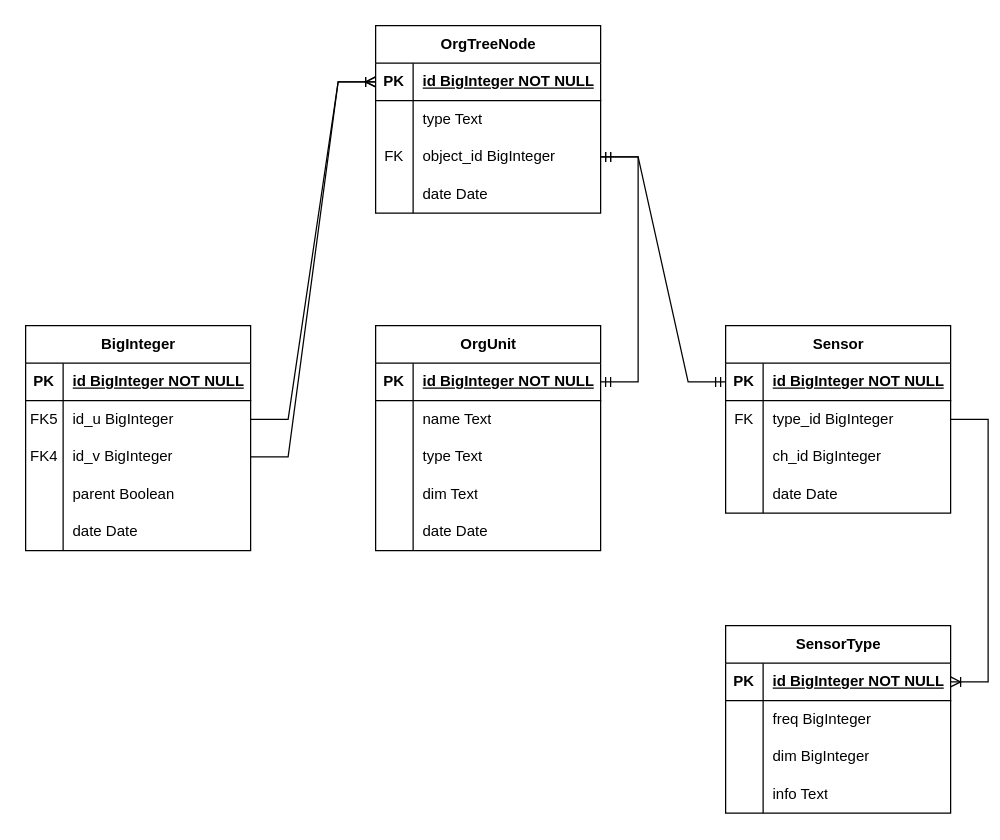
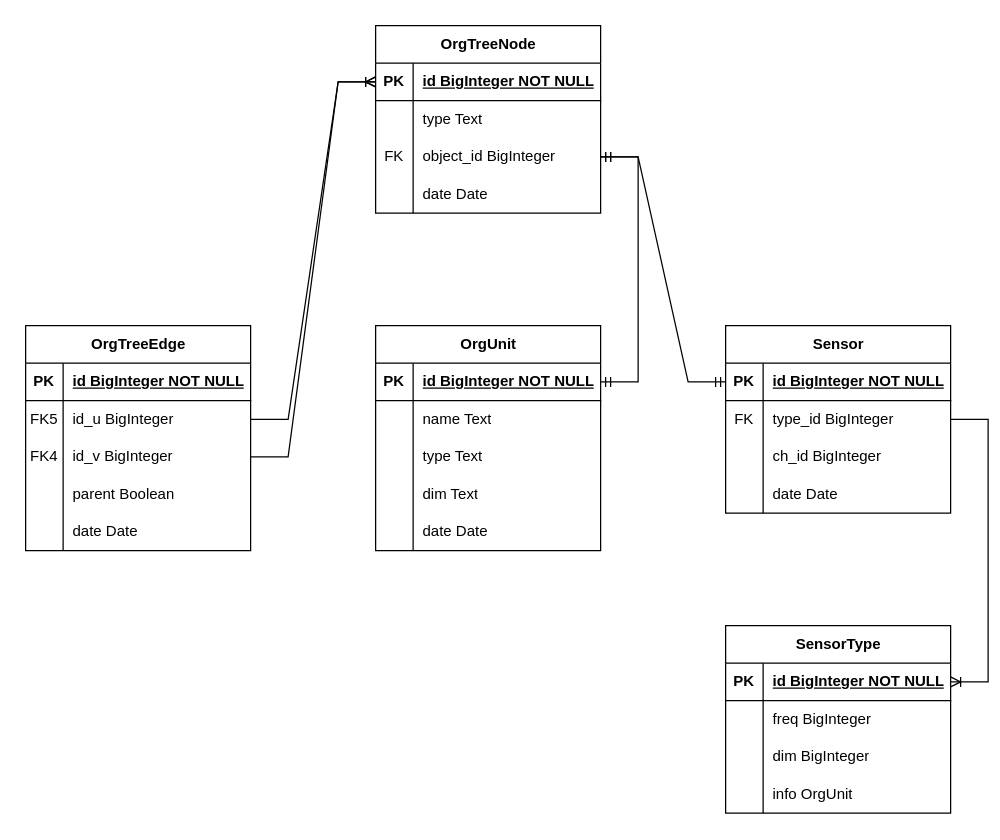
- <mxCell id="2" value="BigInteger" style="shape=table;startSize=30;container=1;collapsible=1;childLayout=tableLayout;fixedRows=1;rowLines=0;fontStyle=1;align=center;resizeLast=1;html=1;fontSize=12;" vertex="1" parent="1"><mxGeometry x="20" y="260" width="180" height="180" as="geometry" /></mxCell>
+ <mxCell id="2" value="OrgTreeEdge" style="shape=table;startSize=30;container=1;collapsible=1;childLayout=tableLayout;fixedRows=1;rowLines=0;fontStyle=1;align=center;resizeLast=1;html=1;fontSize=12;" vertex="1" parent="1"><mxGeometry x="20" y="260" width="180" height="180" as="geometry" /></mxCell>
- <mxCell id="76" value="info Text" style="shape=partialRectangle;connectable=0;fillColor=none;top=0;left=0;bottom=0;right=0;align=left;spacingLeft=6;overflow=hidden;whiteSpace=wrap;html=1;" vertex="1" parent="74"><mxGeometry x="30" width="150" height="30" as="geometry"><mxRectangle width="150" height="30" as="alternateBounds" /></mxGeometry></mxCell>
+ <mxCell id="76" value="info OrgUnit" style="shape=partialRectangle;connectable=0;fillColor=none;top=0;left=0;bottom=0;right=0;align=left;spacingLeft=6;overflow=hidden;whiteSpace=wrap;html=1;" vertex="1" parent="74"><mxGeometry x="30" width="150" height="30" as="geometry"><mxRectangle width="150" height="30" as="alternateBounds" /></mxGeometry></mxCell>
